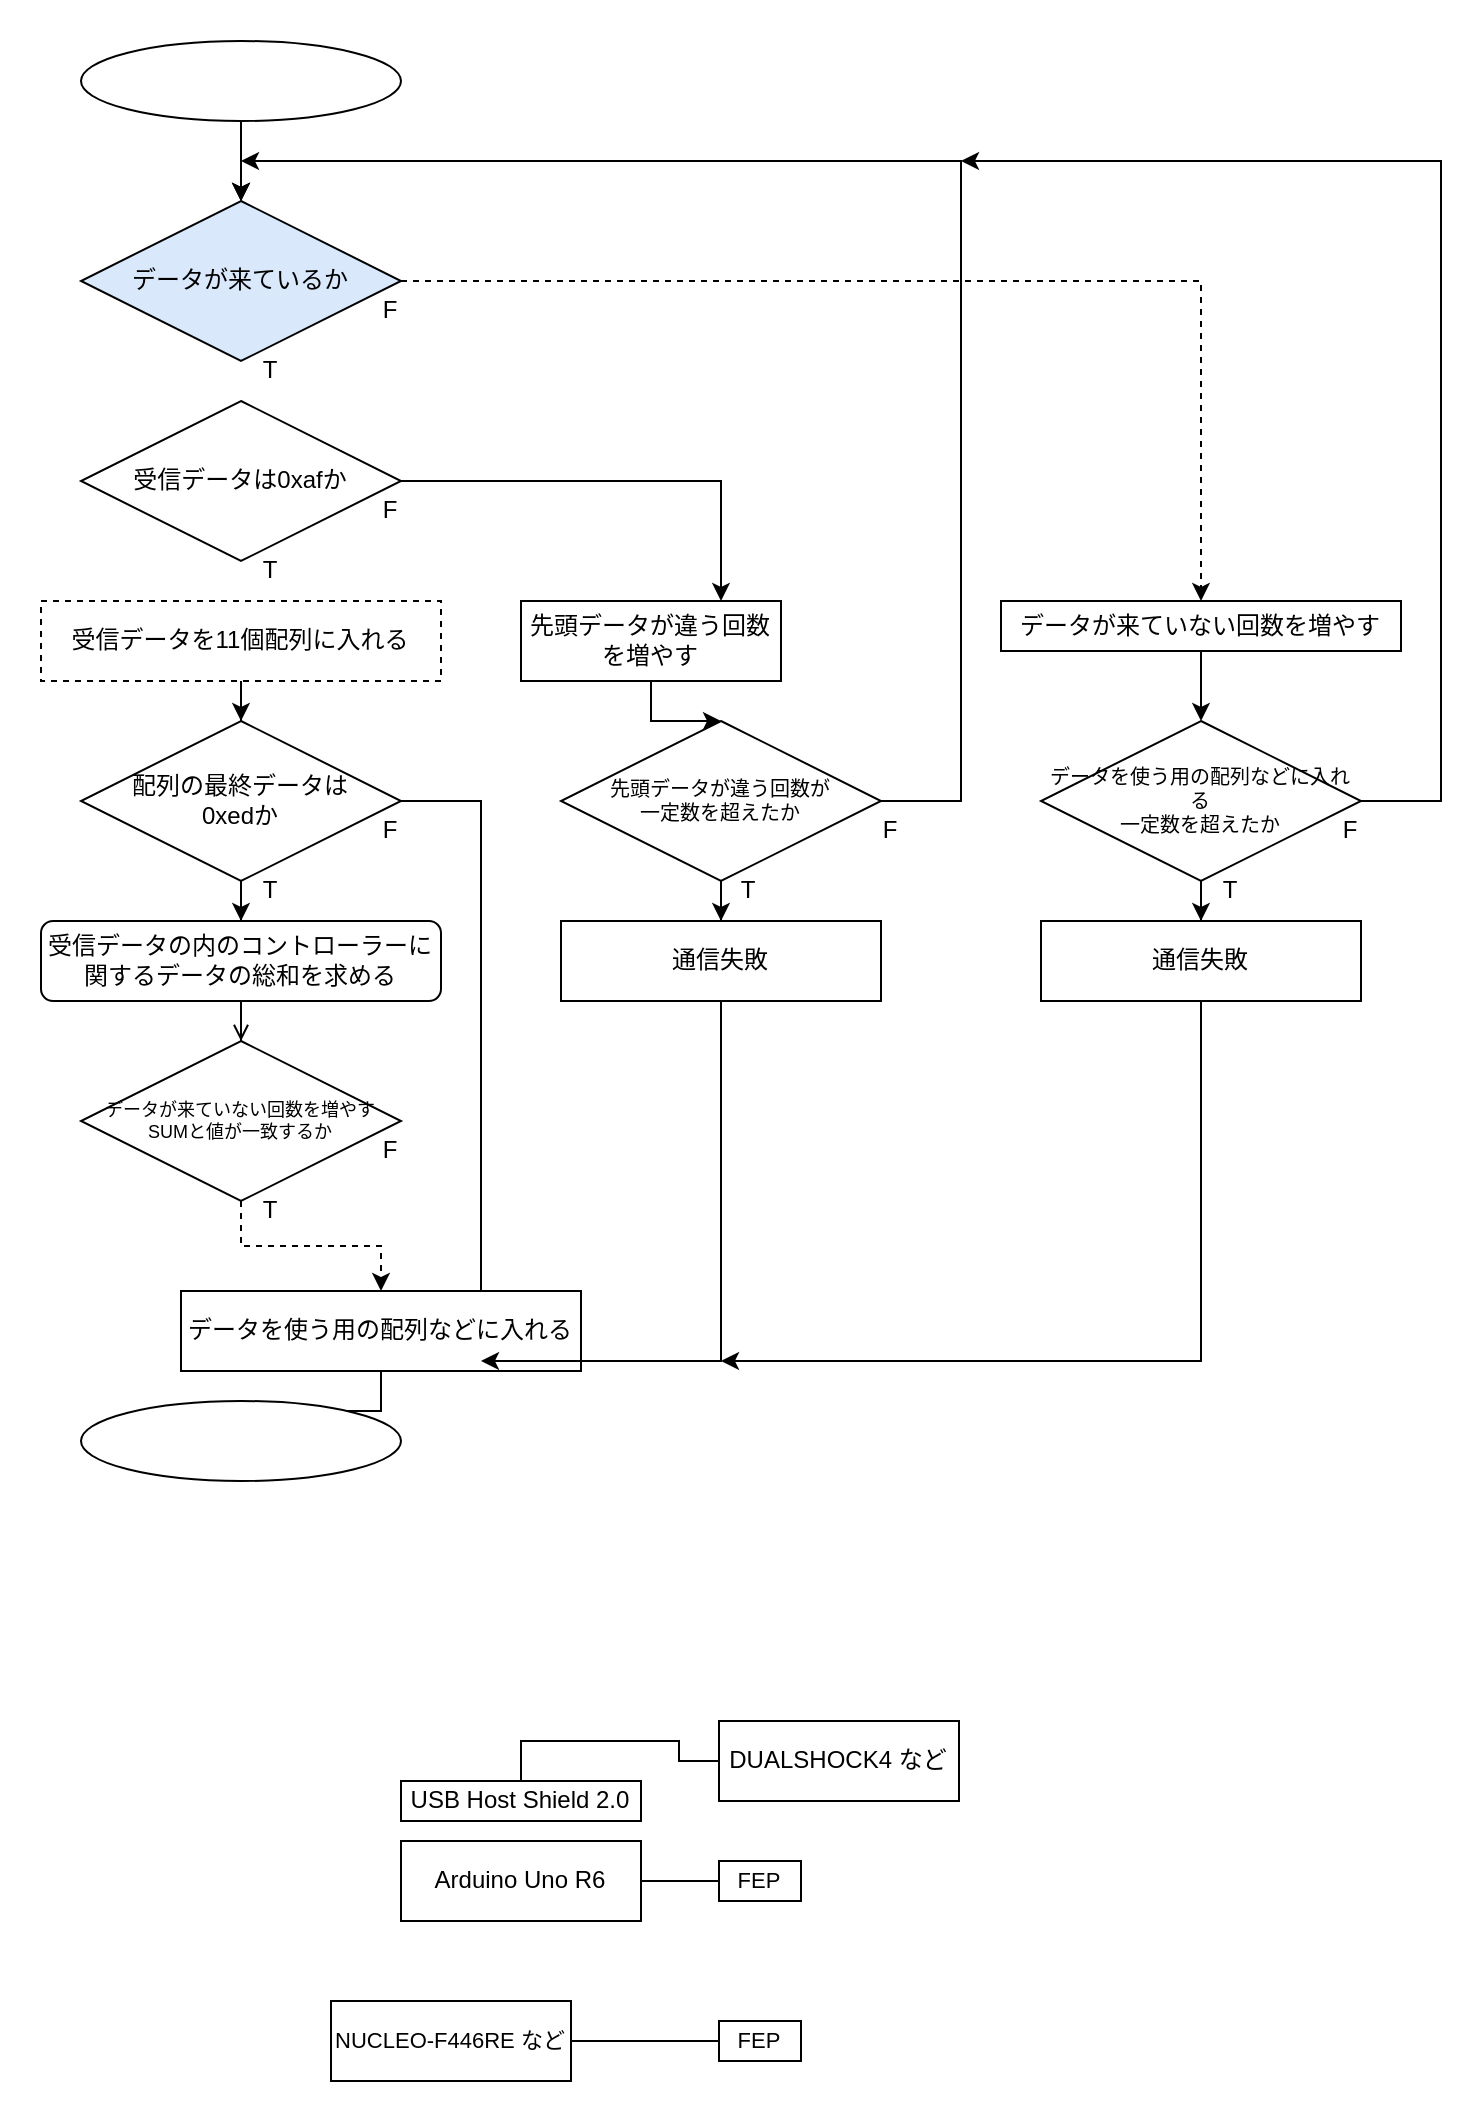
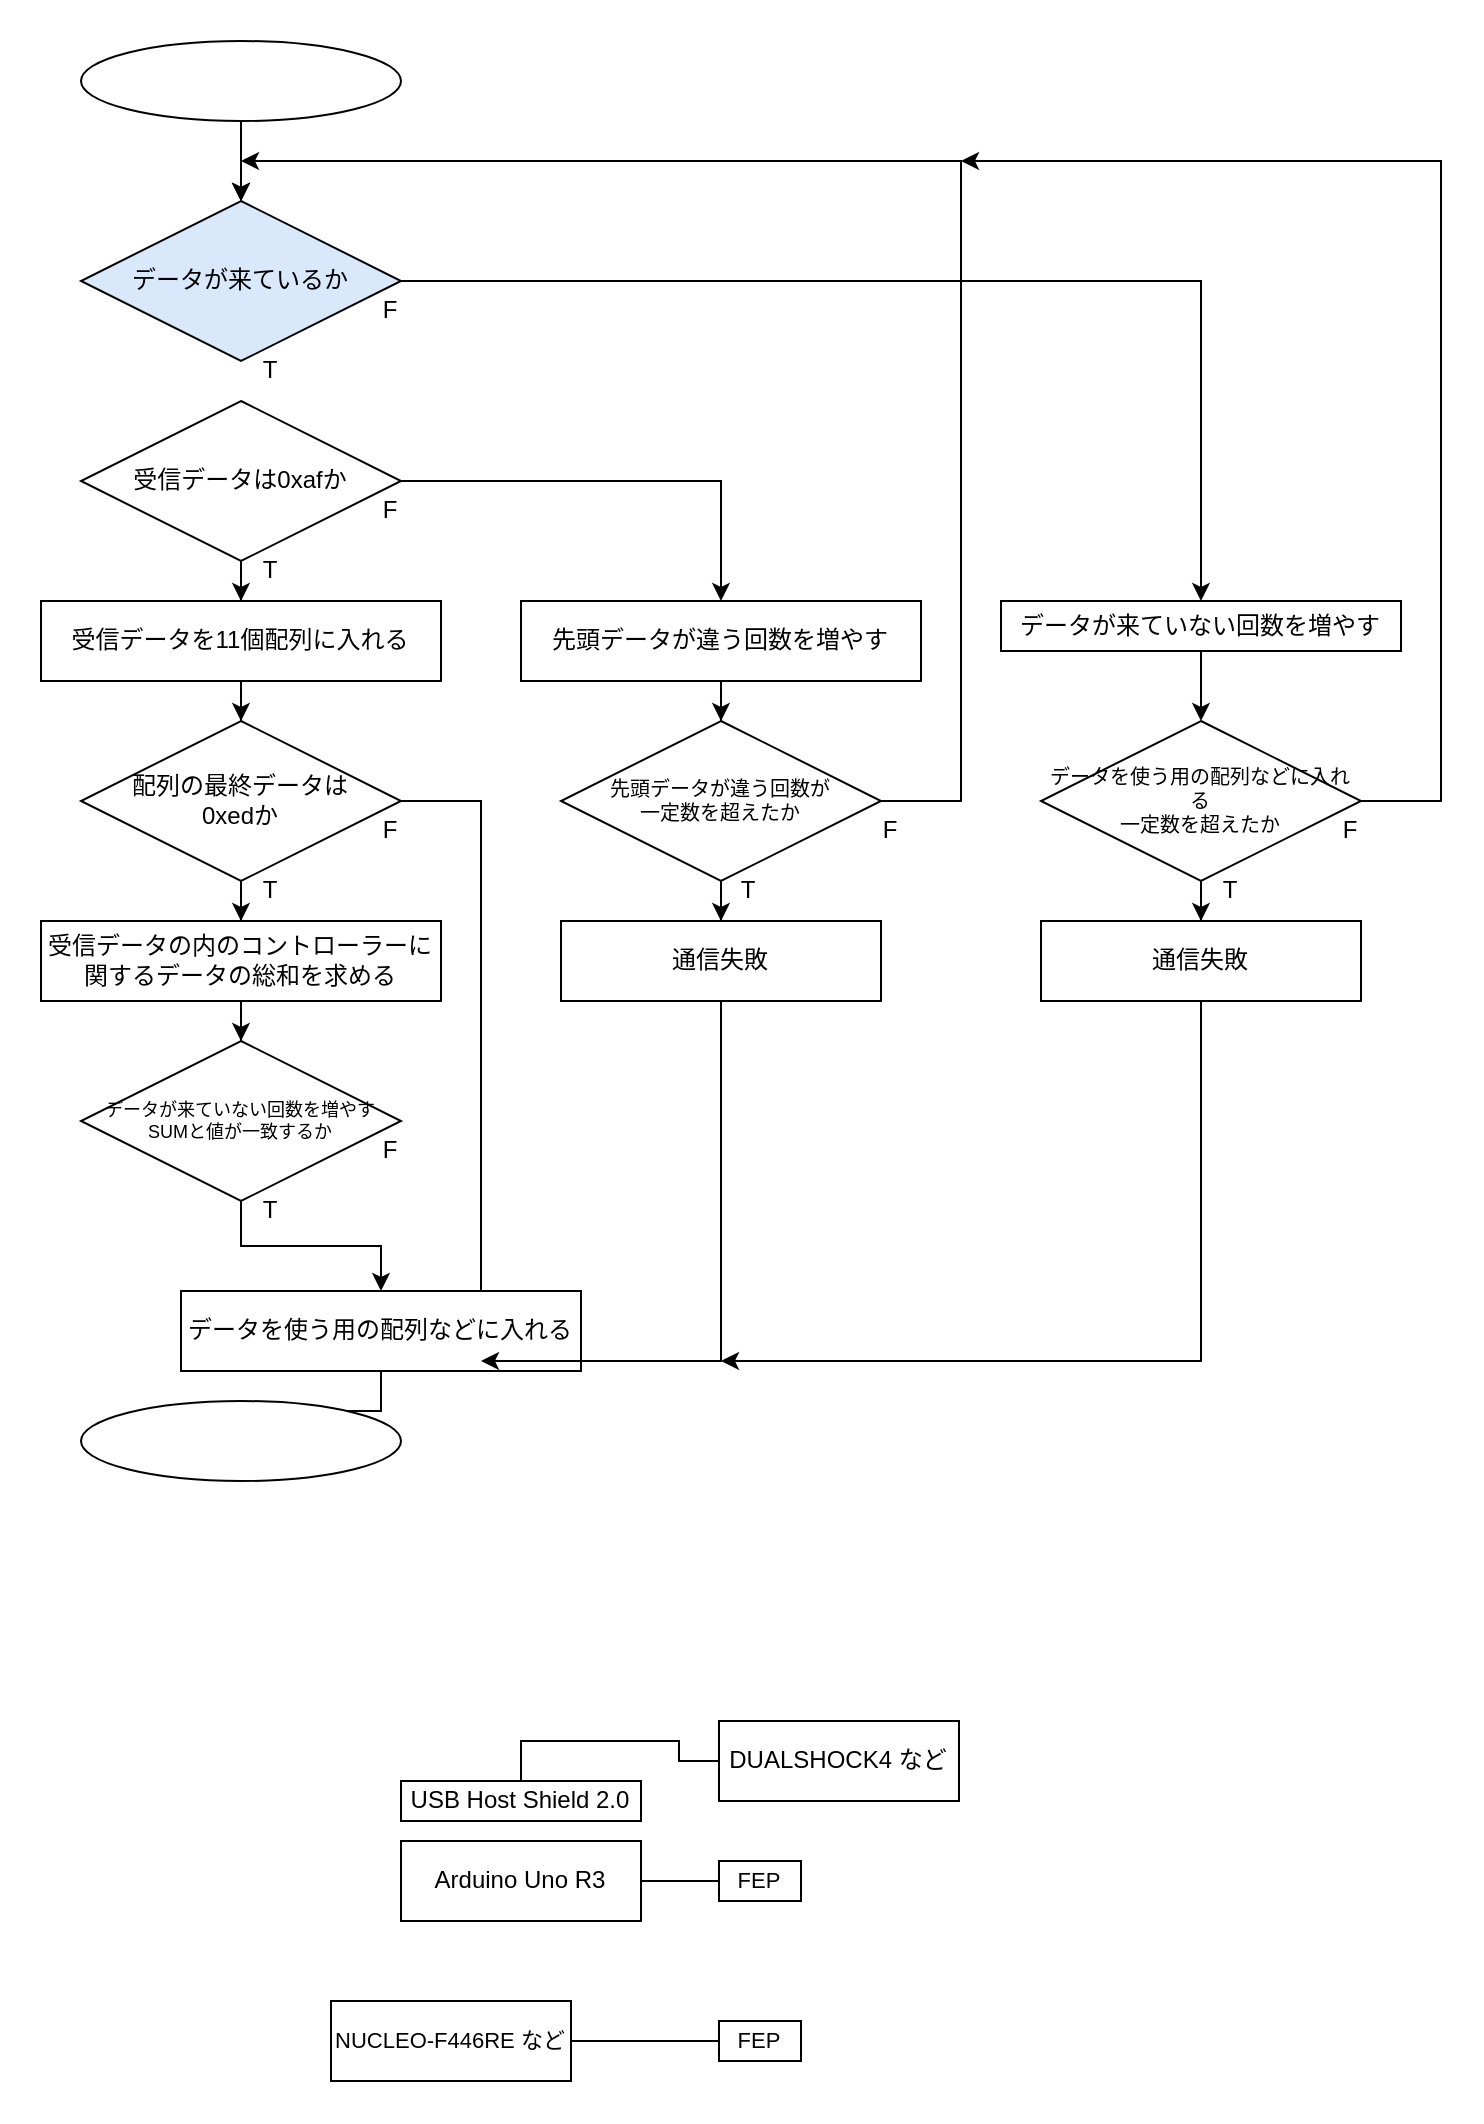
- <mxCell id="4" style="edgeStyle=orthogonalEdgeStyle;rounded=0;orthogonalLoop=1;jettySize=auto;html=1;exitX=1;exitY=0.5;exitDx=0;exitDy=0;dashed=1;" parent="1" source="5" target="22" edge="1"><mxGeometry relative="1" as="geometry"><Array as="points"><mxPoint x="600" y="140" /></Array></mxGeometry></mxCell>
+ <mxCell id="4" style="edgeStyle=orthogonalEdgeStyle;rounded=0;orthogonalLoop=1;jettySize=auto;html=1;exitX=1;exitY=0.5;exitDx=0;exitDy=0;" parent="1" source="5" target="22" edge="1"><mxGeometry relative="1" as="geometry"><Array as="points"><mxPoint x="600" y="140" /></Array></mxGeometry></mxCell>
+ <mxCell id="6" style="edgeStyle=orthogonalEdgeStyle;rounded=0;orthogonalLoop=1;jettySize=auto;html=1;exitX=0.5;exitY=1;exitDx=0;exitDy=0;" parent="1" source="8" target="10" edge="1"><mxGeometry relative="1" as="geometry" /></mxCell>
- <mxCell id="10" value="受信データを11個配列に入れる" style="rounded=0;whiteSpace=wrap;html=1;dashed=1;" parent="1" vertex="1"><mxGeometry x="20" y="300" width="200" height="40" as="geometry" /></mxCell>
+ <mxCell id="10" value="受信データを11個配列に入れる" style="rounded=0;whiteSpace=wrap;html=1;" parent="1" vertex="1"><mxGeometry x="20" y="300" width="200" height="40" as="geometry" /></mxCell>
- <mxCell id="29" value="先頭データが違う回数を増やす" style="rounded=0;whiteSpace=wrap;html=1;" parent="1" vertex="1"><mxGeometry x="260" y="300" width="130" height="40" as="geometry" /></mxCell>
+ <mxCell id="29" value="先頭データが違う回数を増やす" style="rounded=0;whiteSpace=wrap;html=1;" parent="1" vertex="1"><mxGeometry x="260" y="300" width="200" height="40" as="geometry" /></mxCell>
- <mxCell id="15" value="受信データの内のコントローラーに関するデータの総和を求める" style="whiteSpace=wrap;html=1;fontSize=12;rounded=1;" parent="1" vertex="1"><mxGeometry x="20" y="460" width="200" height="40" as="geometry" /></mxCell>
+ <mxCell id="15" value="受信データの内のコントローラーに関するデータの総和を求める" style="rounded=0;whiteSpace=wrap;html=1;fontSize=12;" parent="1" vertex="1"><mxGeometry x="20" y="460" width="200" height="40" as="geometry" /></mxCell>
- <mxCell id="14" style="edgeStyle=orthogonalEdgeStyle;rounded=0;orthogonalLoop=1;jettySize=auto;html=1;exitX=0.5;exitY=1;exitDx=0;exitDy=0;endArrow=open;" parent="1" source="15" target="17" edge="1"><mxGeometry relative="1" as="geometry" /></mxCell>
+ <mxCell id="14" style="edgeStyle=orthogonalEdgeStyle;rounded=0;orthogonalLoop=1;jettySize=auto;html=1;exitX=0.5;exitY=1;exitDx=0;exitDy=0;" parent="1" source="15" target="17" edge="1"><mxGeometry relative="1" as="geometry" /></mxCell>
- <mxCell id="16" style="edgeStyle=orthogonalEdgeStyle;rounded=0;orthogonalLoop=1;jettySize=auto;html=1;exitX=0.5;exitY=1;exitDx=0;exitDy=0;dashed=1;" parent="1" source="17" target="19" edge="1"><mxGeometry relative="1" as="geometry" /></mxCell>
+ <mxCell id="16" style="edgeStyle=orthogonalEdgeStyle;rounded=0;orthogonalLoop=1;jettySize=auto;html=1;exitX=0.5;exitY=1;exitDx=0;exitDy=0;" parent="1" source="17" target="19" edge="1"><mxGeometry relative="1" as="geometry" /></mxCell>
- <mxCell id="50" value="Arduino Uno R6" style="rounded=0;whiteSpace=wrap;html=1;" vertex="1" parent="1"><mxGeometry x="200" y="920" width="120" height="40" as="geometry" /></mxCell>
+ <mxCell id="50" value="Arduino Uno R3" style="rounded=0;whiteSpace=wrap;html=1;" vertex="1" parent="1"><mxGeometry x="200" y="920" width="120" height="40" as="geometry" /></mxCell>
